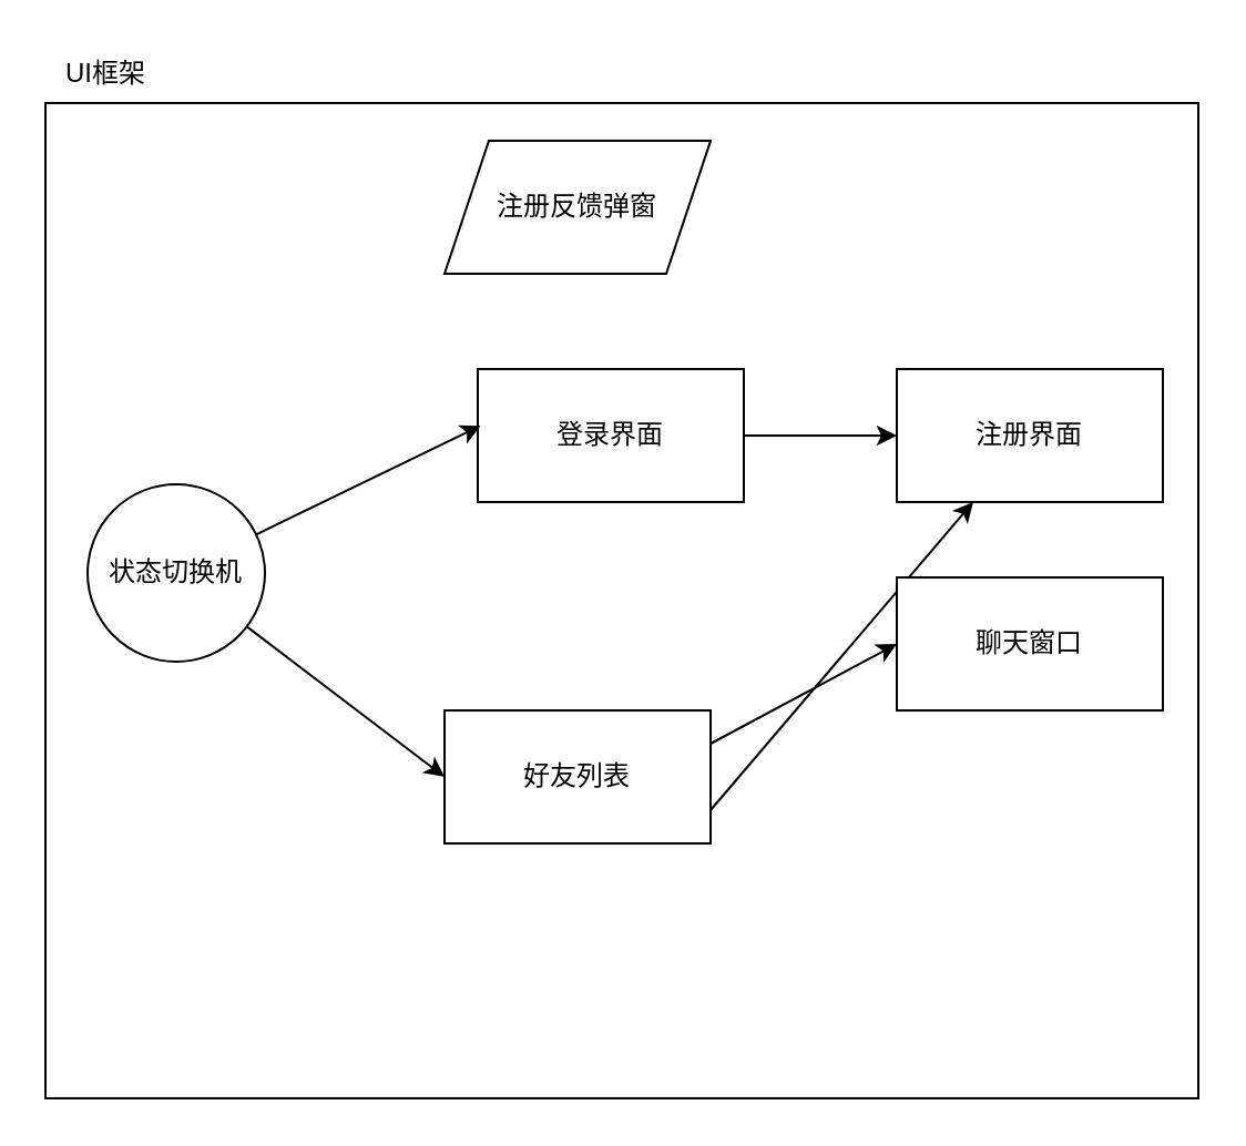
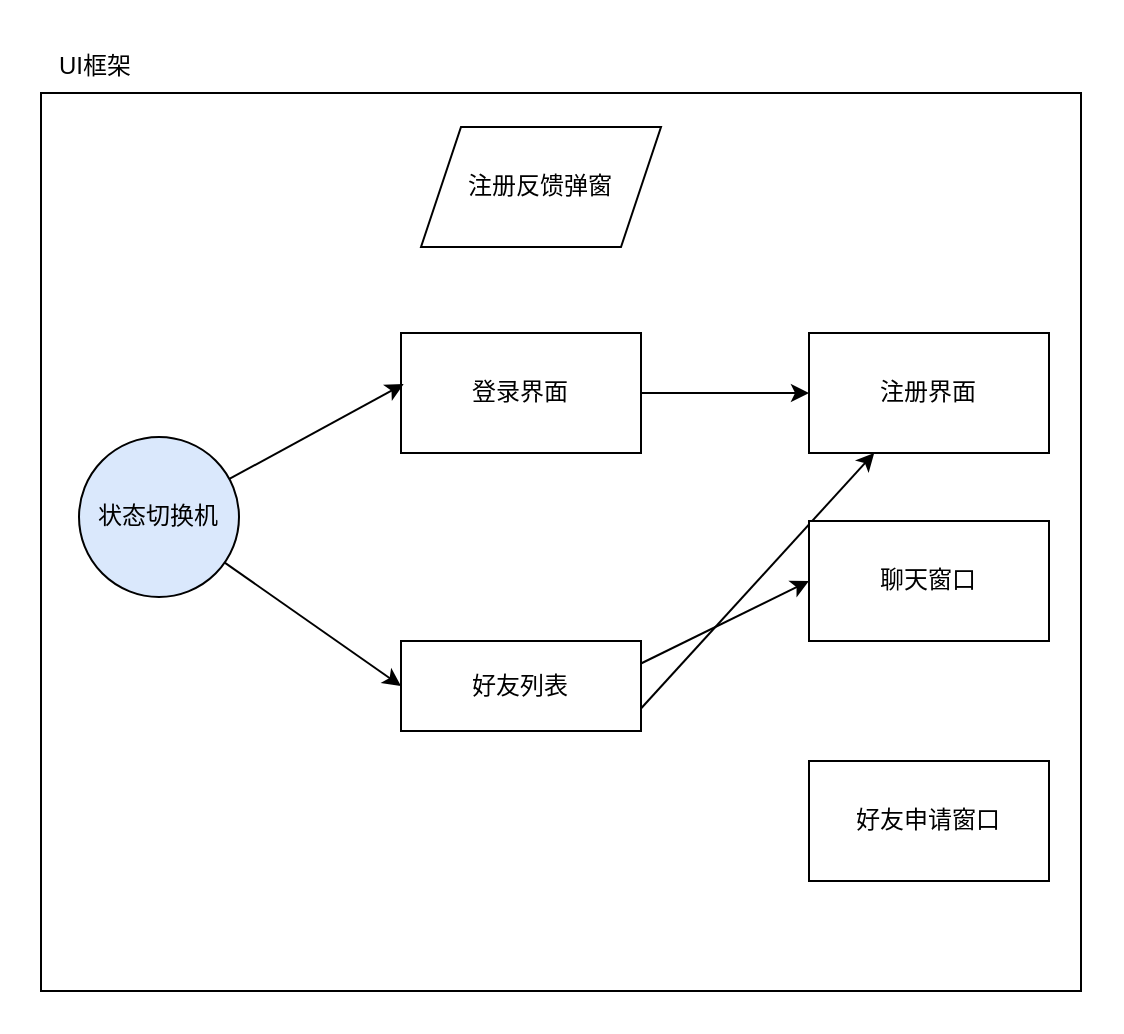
- <mxCell id="6" value="注册反馈弹窗" style="shape=parallelogram;perimeter=parallelogramPerimeter;whiteSpace=wrap;html=1;fixedSize=1;" vertex="1" parent="1"><mxGeometry x="200" y="63" width="120" height="60" as="geometry" /></mxCell>
+ <mxCell id="6" value="注册反馈弹窗" style="shape=parallelogram;perimeter=parallelogramPerimeter;whiteSpace=wrap;html=1;fixedSize=1;" vertex="1" parent="1"><mxGeometry x="210" y="63" width="120" height="60" as="geometry" /></mxCell>
- <mxCell id="4" value="登录界面" style="rounded=0;whiteSpace=wrap;html=1;" vertex="1" parent="1"><mxGeometry x="215" y="166" width="120" height="60" as="geometry" /></mxCell>
+ <mxCell id="4" value="登录界面" style="rounded=0;whiteSpace=wrap;html=1;" vertex="1" parent="1"><mxGeometry x="200" y="166" width="120" height="60" as="geometry" /></mxCell>
- <mxCell id="14" value="状态切换机" style="ellipse;whiteSpace=wrap;html=1;aspect=fixed;" vertex="1" parent="1"><mxGeometry x="39" y="218" width="80" height="80" as="geometry" /></mxCell>
+ <mxCell id="14" value="状态切换机" style="ellipse;whiteSpace=wrap;html=1;aspect=fixed;fillColor=#dae8fc;" vertex="1" parent="1"><mxGeometry x="39" y="218" width="80" height="80" as="geometry" /></mxCell>
- <mxCell id="9" value="好友列表" style="rounded=0;whiteSpace=wrap;html=1;" vertex="1" parent="1"><mxGeometry x="200" y="320" width="120" height="60" as="geometry" /></mxCell>
+ <mxCell id="9" value="好友列表" style="rounded=0;whiteSpace=wrap;html=1;" vertex="1" parent="1"><mxGeometry x="200" y="320" width="120" height="45" as="geometry" /></mxCell>
+ <mxCell id="11" value="好友申请窗口" style="rounded=0;whiteSpace=wrap;html=1;" vertex="1" parent="1"><mxGeometry x="404" y="380" width="120" height="60" as="geometry" /></mxCell>
